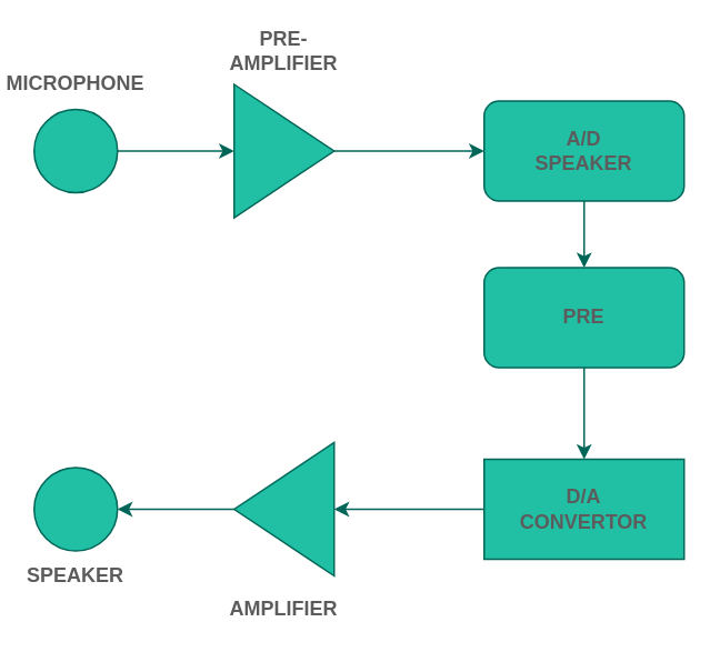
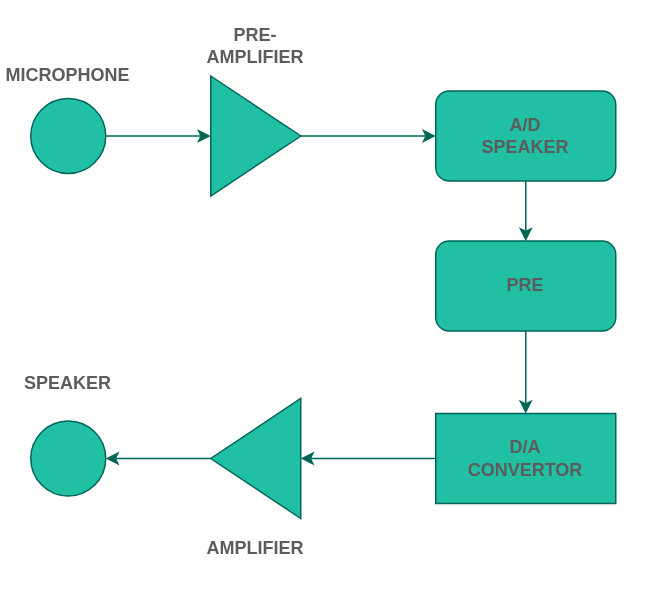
- <mxCell id="18" value="&lt;b&gt;SPEAKER&lt;/b&gt;" style="text;html=1;strokeColor=none;fillColor=none;align=center;verticalAlign=middle;whiteSpace=wrap;rounded=0;fontColor=#5C5C5C;" vertex="1" parent="1"><mxGeometry x="25" y="335" width="40" height="20" as="geometry" /></mxCell>
+ <mxCell id="18" value="&lt;b&gt;SPEAKER&lt;/b&gt;" style="text;html=1;strokeColor=none;fillColor=none;align=center;verticalAlign=middle;whiteSpace=wrap;rounded=0;fontColor=#5C5C5C;" vertex="1" parent="1"><mxGeometry x="25" y="245" width="40" height="20" as="geometry" /></mxCell>
